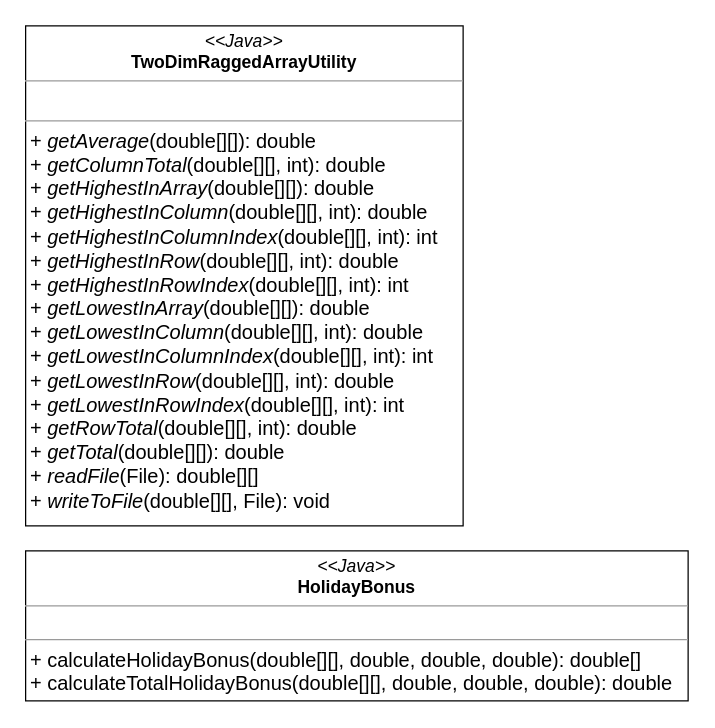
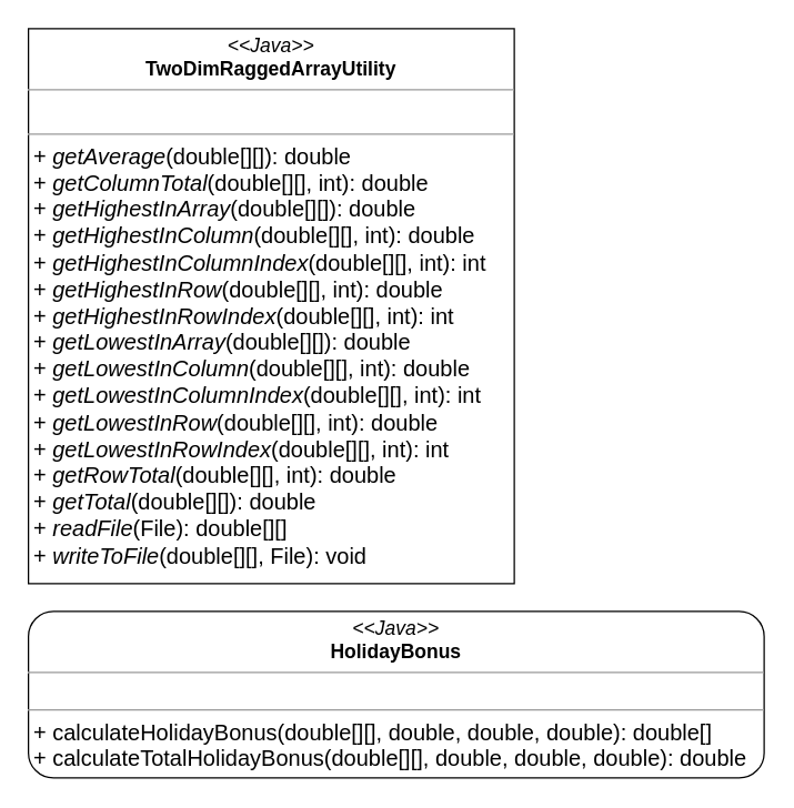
- <mxCell id="3" value="&lt;p style=&quot;margin: 0px ; margin-top: 4px ; text-align: center&quot;&gt;&lt;font style=&quot;font-size: 14px&quot;&gt;&lt;i&gt;&amp;lt;&amp;lt;Java&amp;gt;&amp;gt;&lt;/i&gt;&lt;br&gt;&lt;b&gt;HolidayBonus&lt;/b&gt;&lt;/font&gt;&lt;/p&gt;&lt;hr size=&quot;1&quot;&gt;&lt;p style=&quot;margin: 0px ; margin-left: 4px&quot;&gt;&lt;br&gt;&lt;/p&gt;&lt;hr size=&quot;1&quot;&gt;&lt;p style=&quot;margin: 0px ; margin-left: 4px&quot;&gt;&lt;font size=&quot;3&quot;&gt;+ calculateHolidayBonus(double[][], double, double, double): double[]&lt;/font&gt;&lt;/p&gt;&lt;p style=&quot;margin: 0px ; margin-left: 4px&quot;&gt;&lt;font size=&quot;3&quot;&gt;+ calculateTotalHolidayBonus(double[][], double, double, double): double&lt;/font&gt;&lt;/p&gt;" style="verticalAlign=top;align=left;overflow=fill;fontSize=12;fontFamily=Helvetica;html=1;" vertex="1" parent="1"><mxGeometry x="20" y="440" width="530" height="120" as="geometry" /></mxCell>
+ <mxCell id="3" value="&lt;p style=&quot;margin: 0px ; margin-top: 4px ; text-align: center&quot;&gt;&lt;font style=&quot;font-size: 14px&quot;&gt;&lt;i&gt;&amp;lt;&amp;lt;Java&amp;gt;&amp;gt;&lt;/i&gt;&lt;br&gt;&lt;b&gt;HolidayBonus&lt;/b&gt;&lt;/font&gt;&lt;/p&gt;&lt;hr size=&quot;1&quot;&gt;&lt;p style=&quot;margin: 0px ; margin-left: 4px&quot;&gt;&lt;br&gt;&lt;/p&gt;&lt;hr size=&quot;1&quot;&gt;&lt;p style=&quot;margin: 0px ; margin-left: 4px&quot;&gt;&lt;font size=&quot;3&quot;&gt;+ calculateHolidayBonus(double[][], double, double, double): double[]&lt;/font&gt;&lt;/p&gt;&lt;p style=&quot;margin: 0px ; margin-left: 4px&quot;&gt;&lt;font size=&quot;3&quot;&gt;+ calculateTotalHolidayBonus(double[][], double, double, double): double&lt;/font&gt;&lt;/p&gt;" style="verticalAlign=top;align=left;overflow=fill;fontSize=12;fontFamily=Helvetica;html=1;rounded=1;" vertex="1" parent="1"><mxGeometry x="20" y="440" width="530" height="120" as="geometry" /></mxCell>
